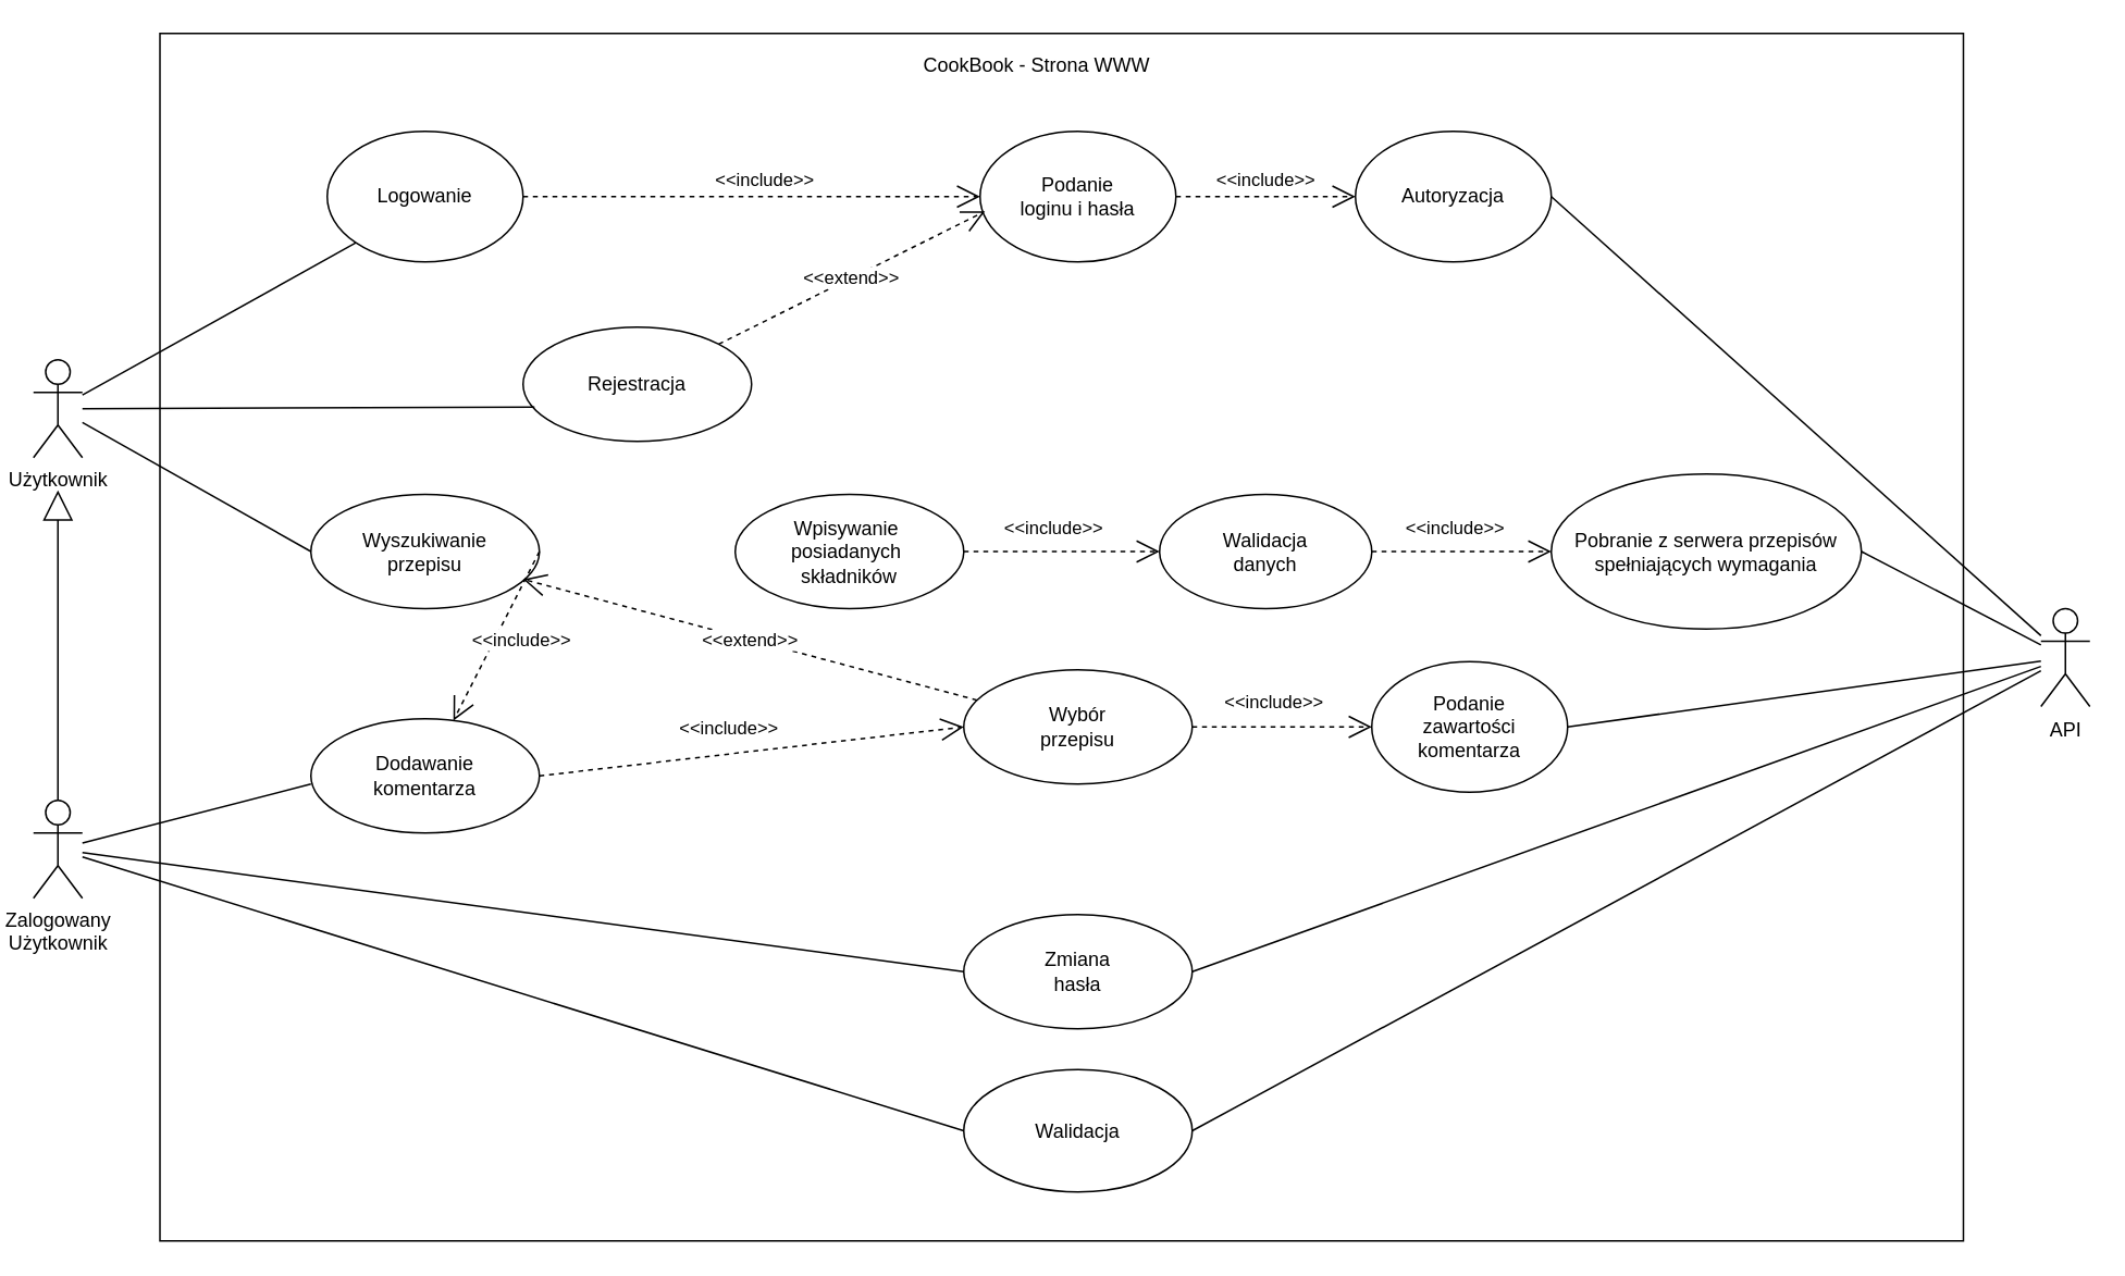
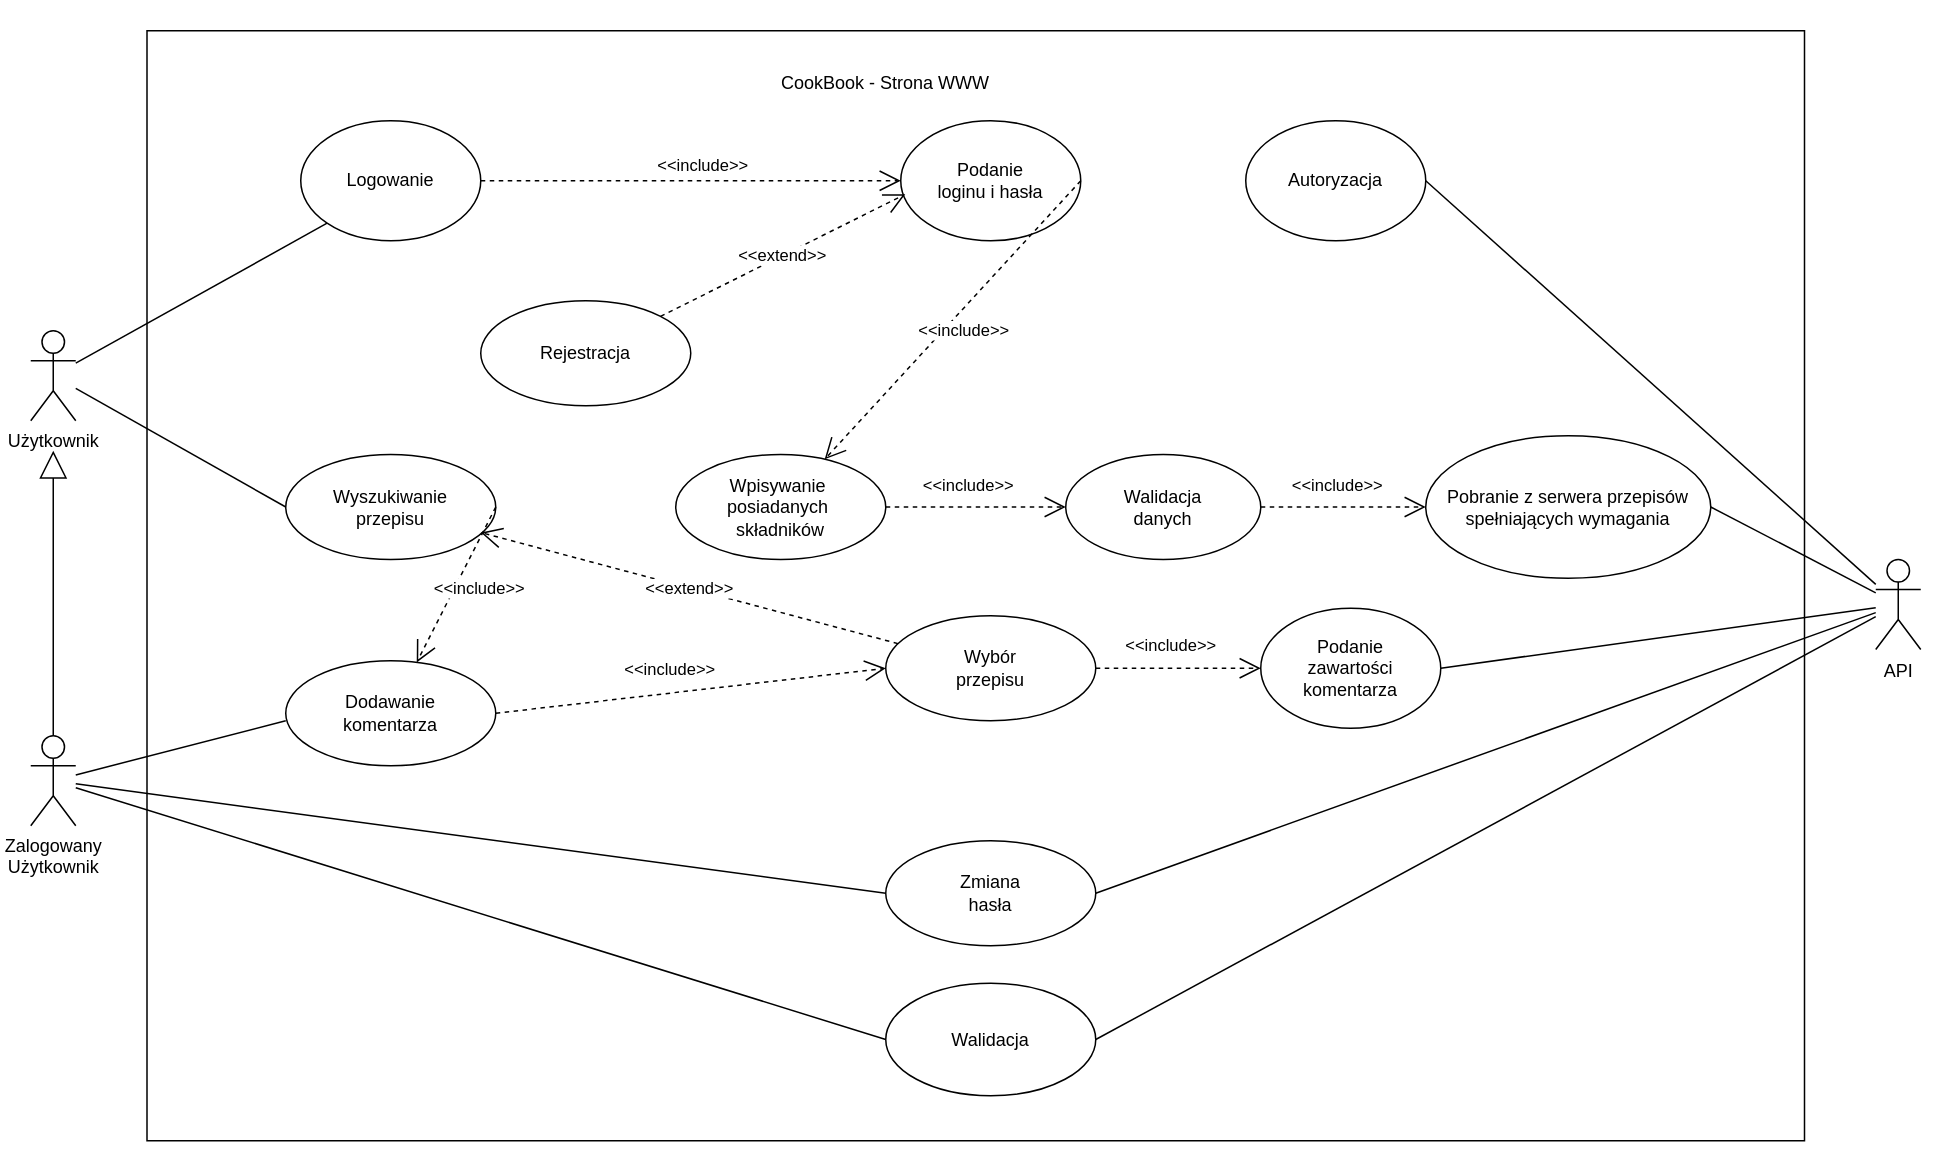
- <mxCell id="40" value="CookBook - Strona WWW" style="text;html=1;strokeColor=none;fillColor=none;align=center;verticalAlign=middle;whiteSpace=wrap;rounded=0;" vertex="1" parent="1"><mxGeometry x="530" y="30" width="210" height="20" as="geometry" /></mxCell>
+ <mxCell id="40" value="CookBook - Strona WWW" style="text;html=1;strokeColor=none;fillColor=none;align=center;verticalAlign=middle;whiteSpace=wrap;rounded=0;" vertex="1" parent="1"><mxGeometry x="485" y="45" width="210" height="20" as="geometry" /></mxCell>
- <mxCell id="21" value="&amp;lt;&amp;lt;include&amp;gt;&amp;gt;" style="endArrow=open;endSize=12;dashed=1;html=1;exitX=1;exitY=0.5;exitDx=0;exitDy=0;" edge="1" parent="1" source="17" target="20"><mxGeometry y="10" width="160" relative="1" as="geometry"><mxPoint x="752" y="130" as="sourcePoint" /><mxPoint x="830" y="230" as="targetPoint" /><mxPoint as="offset" /></mxGeometry></mxCell>
+ <mxCell id="21" value="&amp;lt;&amp;lt;include&amp;gt;&amp;gt;" style="endArrow=open;endSize=12;dashed=1;html=1;exitX=1;exitY=0.5;exitDx=0;exitDy=0;" edge="1" parent="1" source="17" target="6"><mxGeometry y="10" width="160" relative="1" as="geometry"><mxPoint x="752" y="130" as="sourcePoint" /><mxPoint x="830" y="230" as="targetPoint" /><mxPoint as="offset" /></mxGeometry></mxCell>
- <mxCell id="37" value="" style="endArrow=none;html=1;entryX=0.05;entryY=0.7;entryDx=0;entryDy=0;entryPerimeter=0;" edge="1" parent="1" source="3" target="36"><mxGeometry width="50" height="50" relative="1" as="geometry"><mxPoint x="40" y="270" as="sourcePoint" /><mxPoint x="302.574" y="110.004" as="targetPoint" /></mxGeometry></mxCell>
